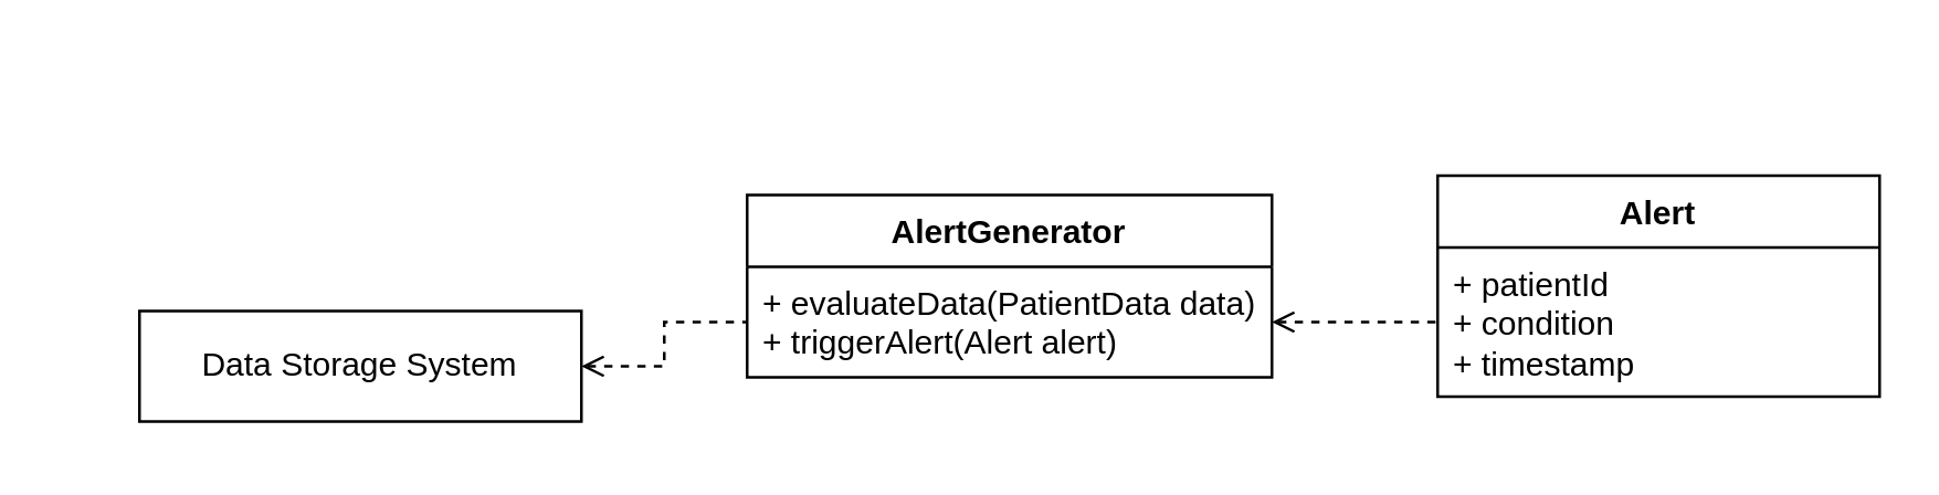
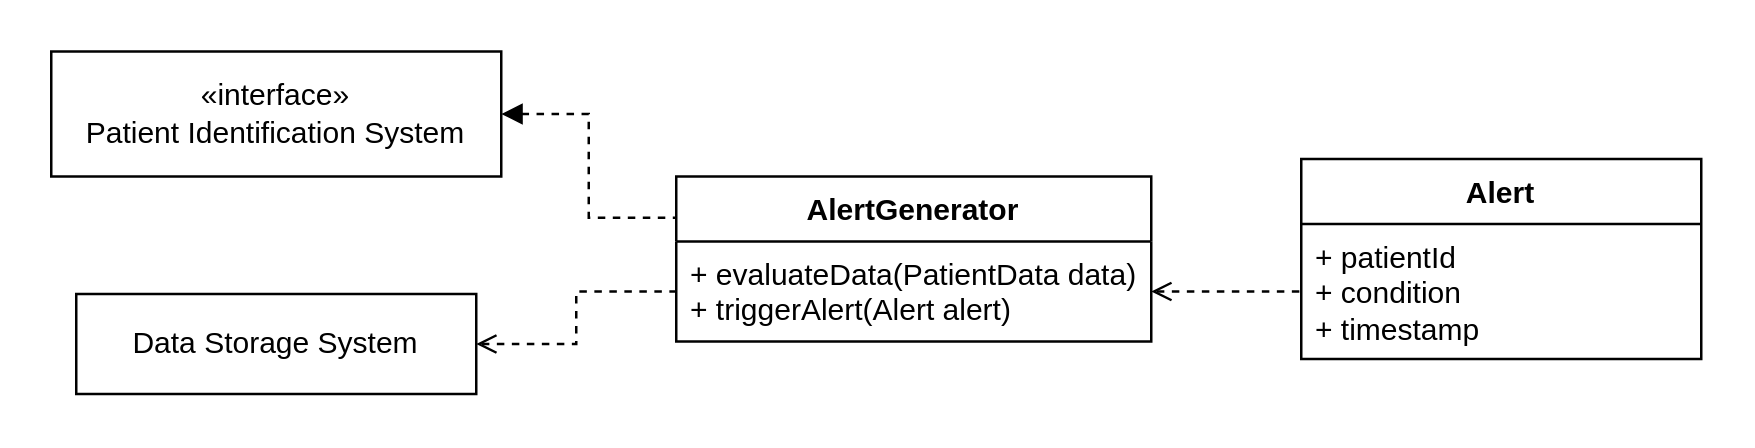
+ <mxCell id="8" value="&lt;div&gt;«interface»&lt;/div&gt;Patient Identification System" style="html=1;whiteSpace=wrap;" vertex="1" parent="1"><mxGeometry x="20" y="20" width="180" height="50" as="geometry" /></mxCell>
+ <mxCell id="4" style="edgeStyle=orthogonalEdgeStyle;rounded=0;orthogonalLoop=1;jettySize=auto;html=1;entryX=0;entryY=0.25;entryDx=0;entryDy=0;dashed=1;endArrow=none;endFill=0;exitX=1;exitY=0.5;exitDx=0;exitDy=0;startArrow=block;startFill=1;" edge="1" parent="1" source="8" target="2"><mxGeometry relative="1" as="geometry"><mxPoint x="200" y="26" as="sourcePoint" /><mxPoint x="266.39" y="118.308" as="targetPoint" /></mxGeometry></mxCell>
- <mxCell id="10" value="Data Storage System" style="html=1;whiteSpace=wrap;" vertex="1" parent="1"><mxGeometry x="50" y="112" width="160" height="40" as="geometry" /></mxCell>
+ <mxCell id="10" value="Data Storage System" style="html=1;whiteSpace=wrap;" vertex="1" parent="1"><mxGeometry x="30" y="117" width="160" height="40" as="geometry" /></mxCell>
